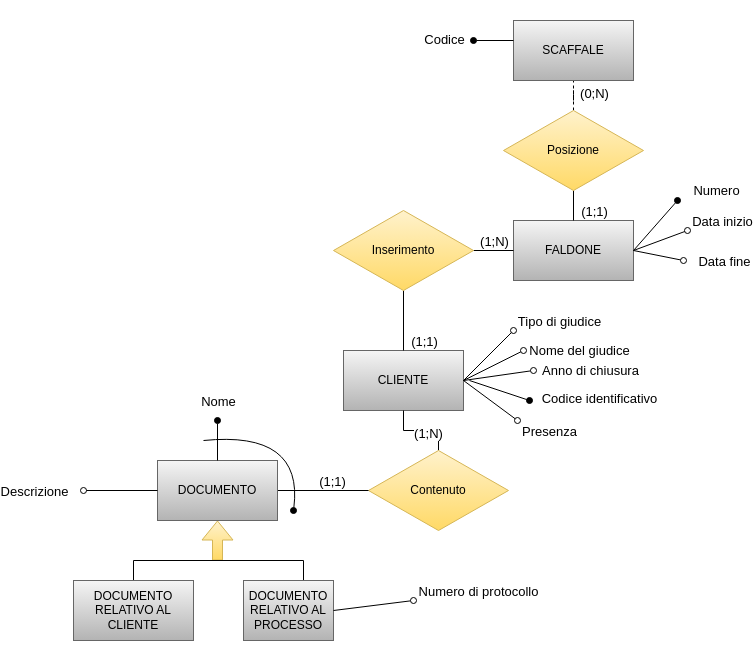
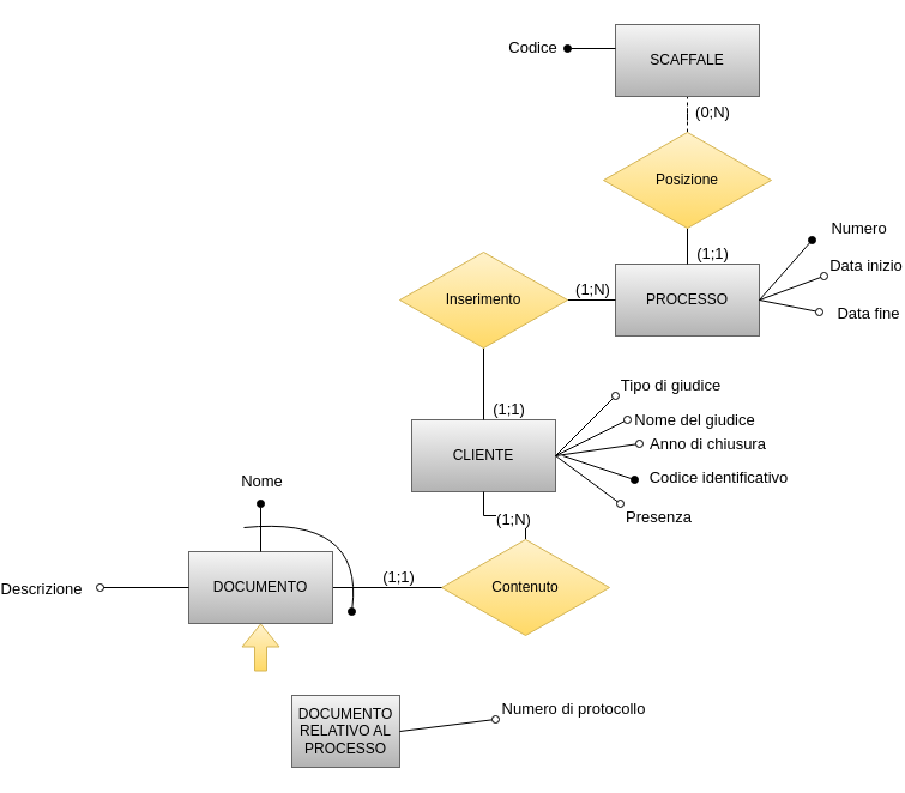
- <mxCell id="3" value="FALDONE" style="rounded=0;whiteSpace=wrap;html=1;fillColor=#f5f5f5;gradientColor=#b3b3b3;strokeColor=#666666;" parent="1" vertex="1"><mxGeometry x="460" y="220" width="120" height="60" as="geometry" /></mxCell>
+ <mxCell id="3" value="PROCESSO" style="rounded=0;whiteSpace=wrap;html=1;fillColor=#f5f5f5;gradientColor=#b3b3b3;strokeColor=#666666;" parent="1" vertex="1"><mxGeometry x="460" y="220" width="120" height="60" as="geometry" /></mxCell>
- <mxCell id="42" style="edgeStyle=orthogonalEdgeStyle;rounded=0;orthogonalLoop=1;jettySize=auto;html=1;entryX=0.5;entryY=0;entryDx=0;entryDy=0;fontSize=13;endArrow=none;endFill=0;" parent="1" source="43" target="44" edge="1"><mxGeometry relative="1" as="geometry"><Array as="points"><mxPoint x="80" y="560" /><mxPoint x="250" y="560" /></Array></mxGeometry></mxCell>
- <mxCell id="43" value="DOCUMENTO RELATIVO AL CLIENTE" style="rounded=0;whiteSpace=wrap;html=1;fillColor=#f5f5f5;gradientColor=#b3b3b3;strokeColor=#666666;" parent="1" vertex="1"><mxGeometry x="20" y="580" width="120" height="60" as="geometry" /></mxCell>
